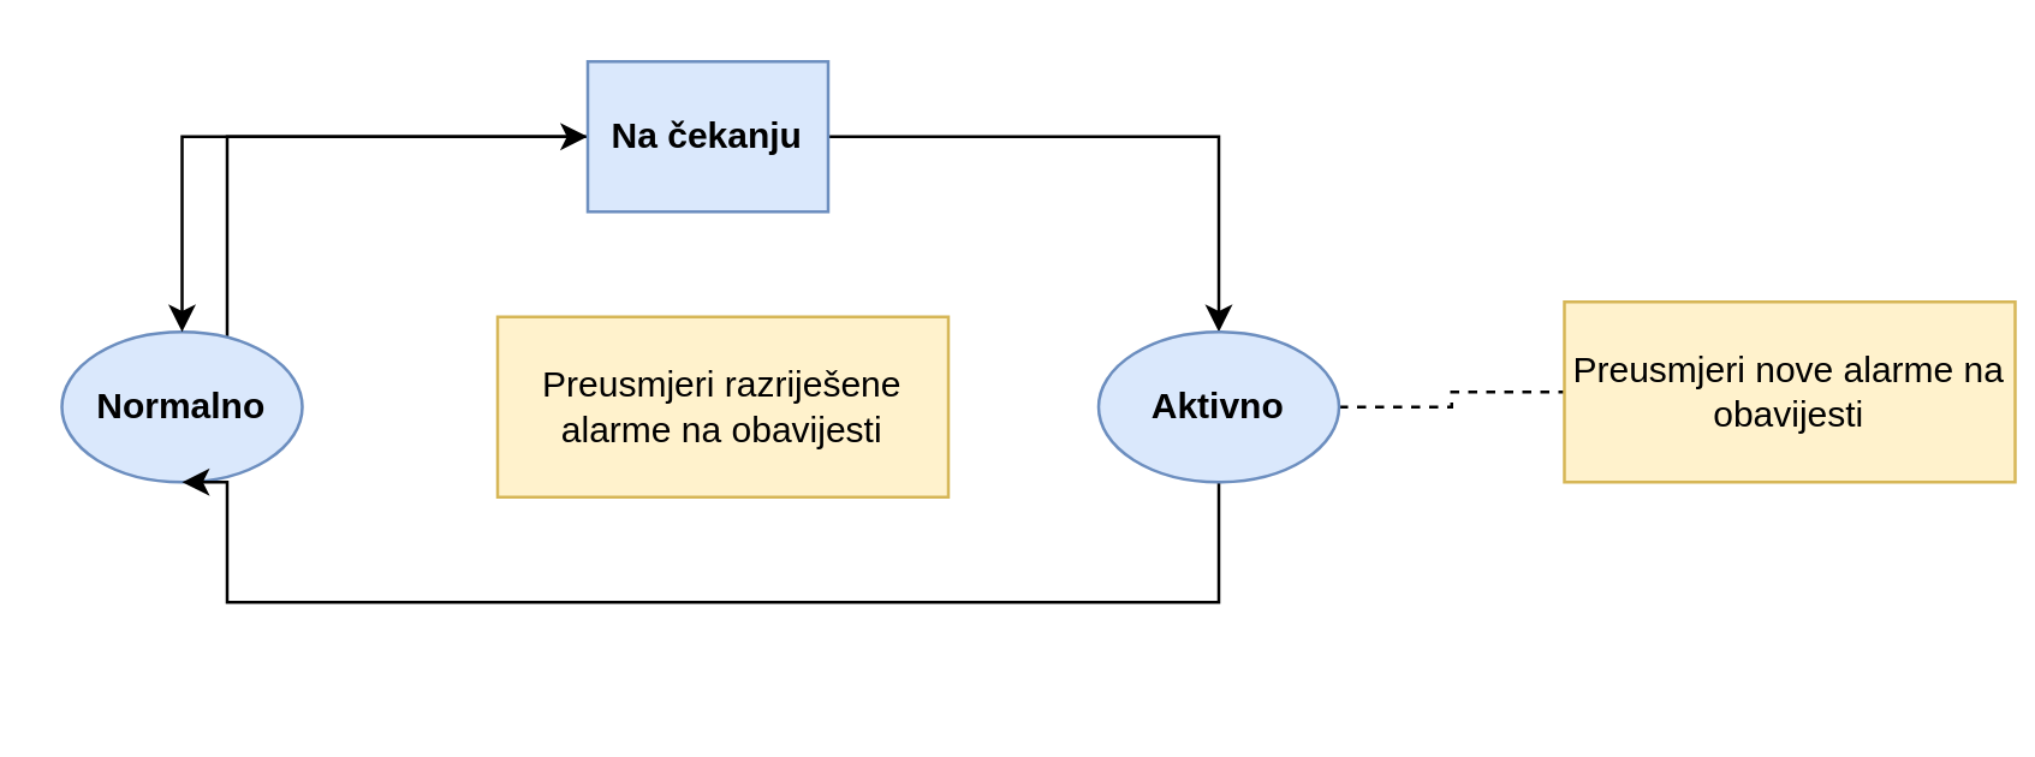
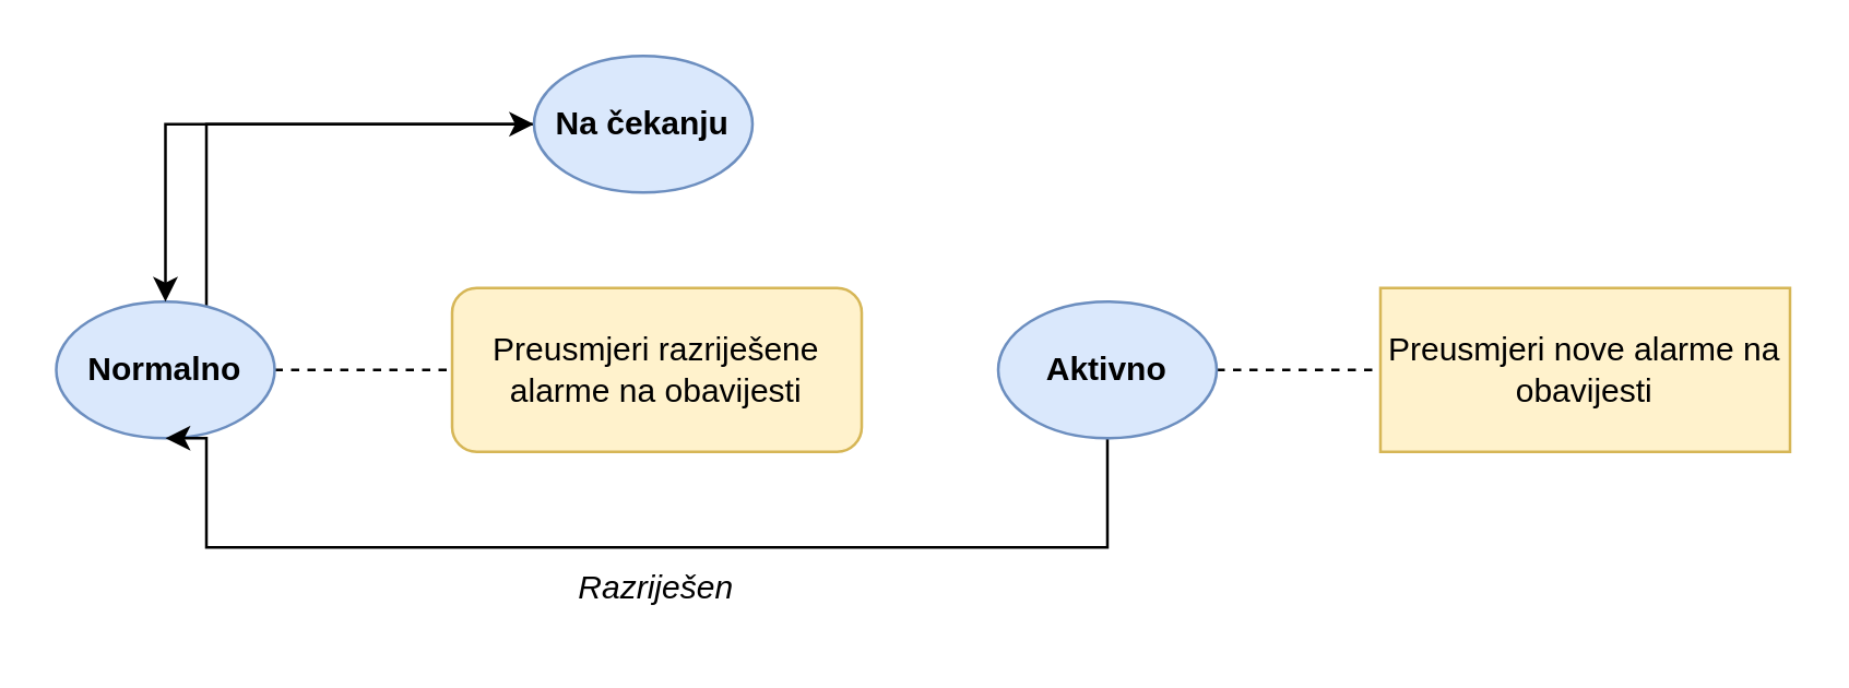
- <mxCell id="7" value="Na čekanju" style="whiteSpace=wrap;html=1;fontStyle=1;fillColor=#dae8fc;strokeColor=#6c8ebf;rounded=0;" vertex="1" parent="1"><mxGeometry x="195" y="20" width="80" height="50" as="geometry" /></mxCell>
+ <mxCell id="7" value="Na čekanju" style="ellipse;whiteSpace=wrap;html=1;fontStyle=1;fillColor=#dae8fc;strokeColor=#6c8ebf;" vertex="1" parent="1"><mxGeometry x="195" y="20" width="80" height="50" as="geometry" /></mxCell>
- <mxCell id="5" style="edgeStyle=orthogonalEdgeStyle;rounded=0;orthogonalLoop=1;jettySize=auto;html=1;entryX=0.5;entryY=0;entryDx=0;entryDy=0;" edge="1" parent="1" source="7" target="10"><mxGeometry relative="1" as="geometry" /></mxCell>
- <mxCell id="12" value="Preusmjeri nove alarme na obavijesti" style="rounded=0;whiteSpace=wrap;html=1;fillColor=#fff2cc;strokeColor=#d6b656;" vertex="1" parent="1"><mxGeometry x="520" y="100" width="150" height="60" as="geometry" /></mxCell>
+ <mxCell id="12" value="Preusmjeri nove alarme na obavijesti" style="rounded=0;whiteSpace=wrap;html=1;fillColor=#fff2cc;strokeColor=#d6b656;" vertex="1" parent="1"><mxGeometry x="505" y="105" width="150" height="60" as="geometry" /></mxCell>
+ <mxCell id="3" style="edgeStyle=orthogonalEdgeStyle;rounded=0;orthogonalLoop=1;jettySize=auto;html=1;entryX=0;entryY=0.5;entryDx=0;entryDy=0;endArrow=none;endFill=0;dashed=1;" edge="1" parent="1" source="4" target="11"><mxGeometry relative="1" as="geometry" /></mxCell>
- <mxCell id="11" value="Preusmjeri razriješene alarme na obavijesti" style="rounded=0;whiteSpace=wrap;html=1;fillColor=#fff2cc;strokeColor=#d6b656;" vertex="1" parent="1"><mxGeometry x="165" y="105" width="150" height="60" as="geometry" /></mxCell>
+ <mxCell id="11" value="Preusmjeri razriješene alarme na obavijesti" style="whiteSpace=wrap;html=1;fillColor=#fff2cc;strokeColor=#d6b656;rounded=1;" vertex="1" parent="1"><mxGeometry x="165" y="105" width="150" height="60" as="geometry" /></mxCell>
+ <mxCell id="13" value="Razriješen" style="text;html=1;align=center;verticalAlign=middle;whiteSpace=wrap;rounded=0;fontStyle=2" vertex="1" parent="1"><mxGeometry x="210" y="200" width="60" height="30" as="geometry" /></mxCell>
